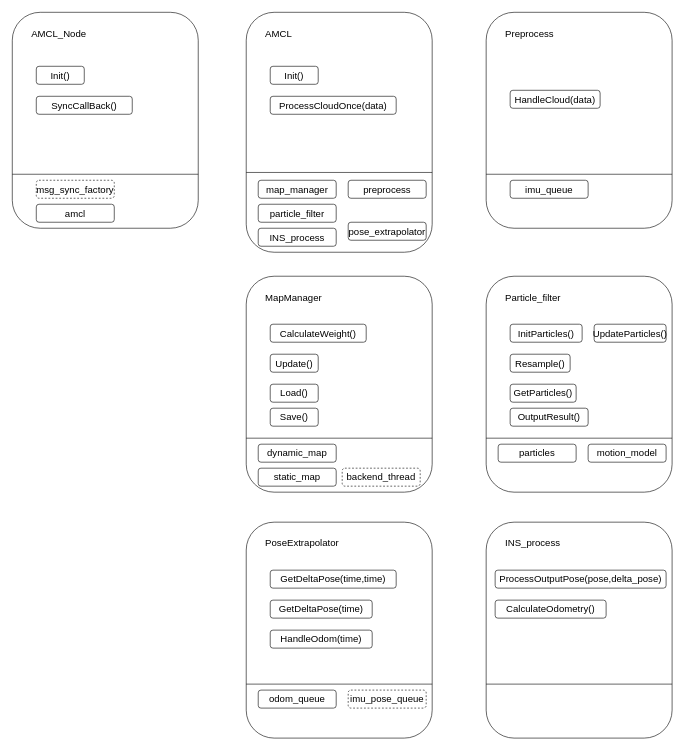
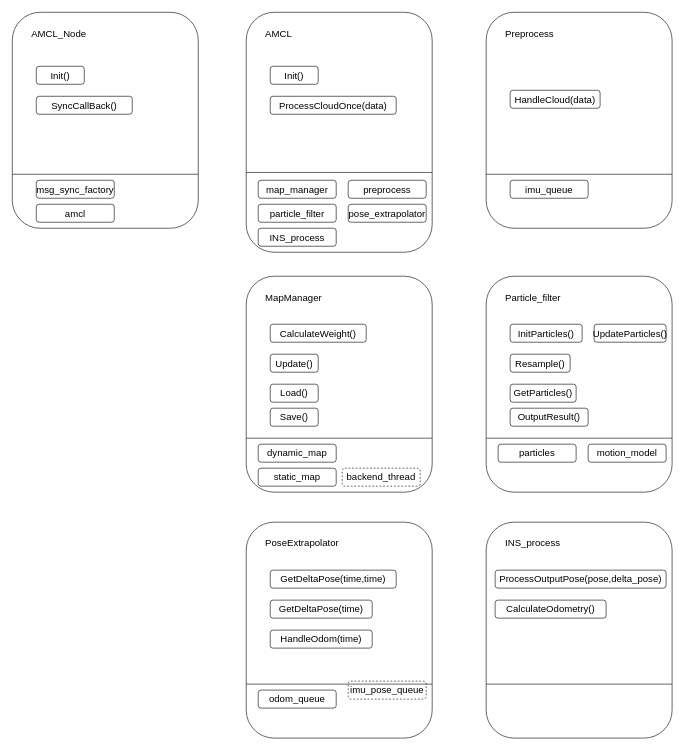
- <mxCell id="20" value="msg_sync_factory" style="rounded=1;whiteSpace=wrap;html=1;fontSize=16;fillColor=none;dashed=1;" vertex="1" parent="1"><mxGeometry x="60" y="300" width="130" height="30" as="geometry" /></mxCell>
+ <mxCell id="20" value="msg_sync_factory" style="rounded=1;whiteSpace=wrap;html=1;fontSize=16;fillColor=none;" vertex="1" parent="1"><mxGeometry x="60" y="300" width="130" height="30" as="geometry" /></mxCell>
- <mxCell id="31" value="pose_extrapolator" style="rounded=1;whiteSpace=wrap;html=1;fontSize=16;fillColor=none;" vertex="1" parent="1"><mxGeometry x="580" y="370" width="130" height="30" as="geometry" /></mxCell>
+ <mxCell id="31" value="pose_extrapolator" style="rounded=1;whiteSpace=wrap;html=1;fontSize=16;fillColor=none;" vertex="1" parent="1"><mxGeometry x="580" y="340" width="130" height="30" as="geometry" /></mxCell>
- <mxCell id="49" value="imu_pose_queue" style="rounded=1;whiteSpace=wrap;html=1;fontSize=16;fillColor=none;dashed=1;" vertex="1" parent="1"><mxGeometry x="580" y="1150" width="130" height="30" as="geometry" /></mxCell>
+ <mxCell id="49" value="imu_pose_queue" style="rounded=1;whiteSpace=wrap;html=1;fontSize=16;fillColor=none;dashed=1;" vertex="1" parent="1"><mxGeometry x="580" y="1135" width="130" height="30" as="geometry" /></mxCell>
